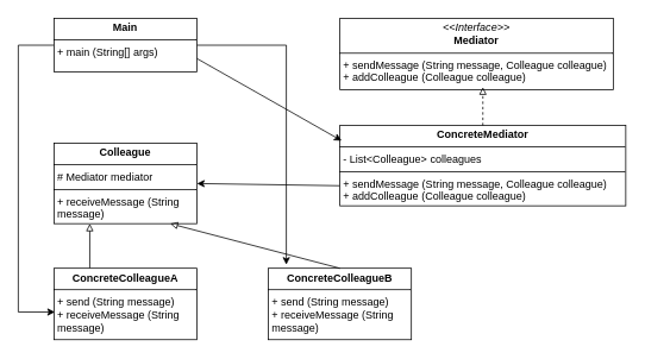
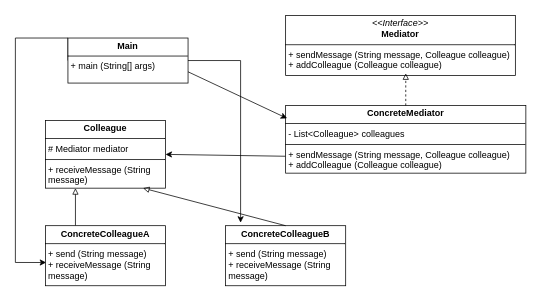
- <mxCell id="3" value="&lt;p style=&quot;margin:0px;margin-top:4px;text-align:center;&quot;&gt;&lt;b&gt;Main&lt;/b&gt;&lt;/p&gt;&lt;hr size=&quot;1&quot; style=&quot;border-style:solid;&quot;&gt;&lt;p style=&quot;margin:0px;margin-left:4px;&quot;&gt;+ main (String[] args)&lt;/p&gt;" style="verticalAlign=top;align=left;overflow=fill;html=1;whiteSpace=wrap;" vertex="1" parent="1"><mxGeometry x="60" y="20" width="160" height="60" as="geometry" /></mxCell>
+ <mxCell id="3" value="&lt;p style=&quot;margin:0px;margin-top:4px;text-align:center;&quot;&gt;&lt;b&gt;Main&lt;/b&gt;&lt;/p&gt;&lt;hr size=&quot;1&quot; style=&quot;border-style:solid;&quot;&gt;&lt;p style=&quot;margin:0px;margin-left:4px;&quot;&gt;+ main (String[] args)&lt;/p&gt;" style="verticalAlign=top;align=left;overflow=fill;html=1;whiteSpace=wrap;" vertex="1" parent="1"><mxGeometry x="90" y="50" width="160" height="60" as="geometry" /></mxCell>
